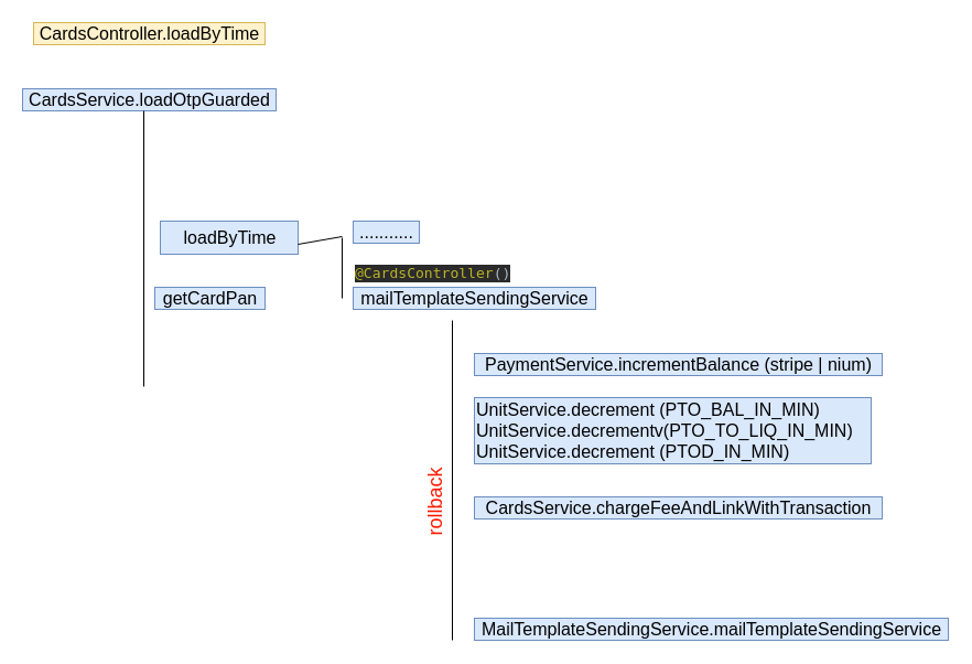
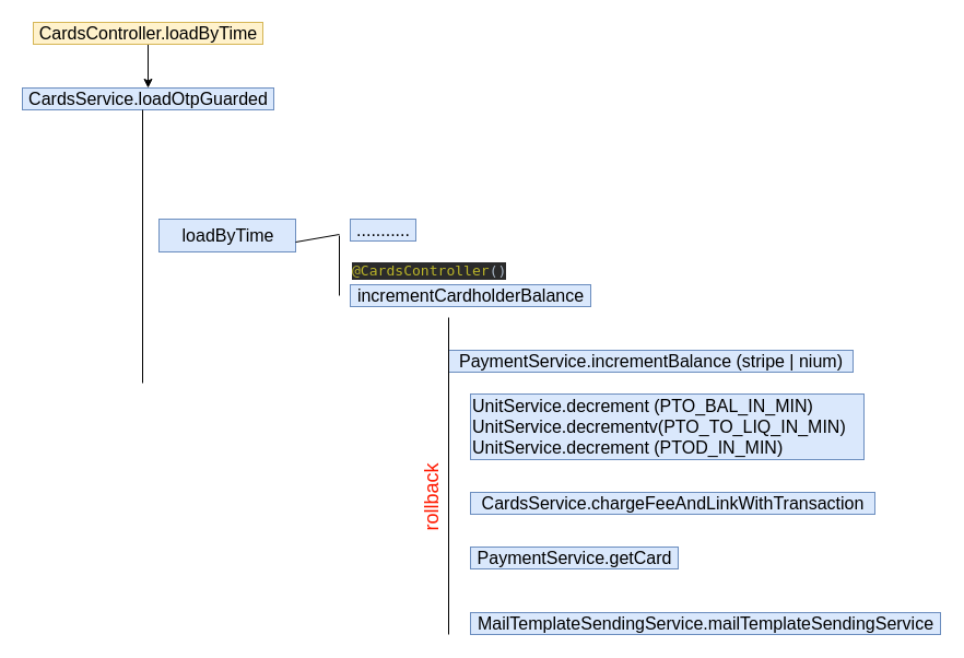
+ <mxCell id="2" style="edgeStyle=orthogonalEdgeStyle;rounded=0;orthogonalLoop=1;jettySize=auto;html=1;fontSize=16;" edge="1" parent="1" source="3" target="4"><mxGeometry relative="1" as="geometry" /></mxCell>
- <mxCell id="7" value="getCardPan" style="text;html=1;resizable=0;autosize=1;align=center;verticalAlign=middle;points=[];fillColor=#dae8fc;strokeColor=#6c8ebf;rounded=0;fontSize=16;" vertex="1" parent="1"><mxGeometry x="140" y="260" width="100" height="20" as="geometry" /></mxCell>
- <mxCell id="8" value="mailTemplateSendingService" style="text;html=1;resizable=0;autosize=1;align=center;verticalAlign=middle;points=[];fillColor=#dae8fc;strokeColor=#6c8ebf;rounded=0;fontSize=16;" vertex="1" parent="1"><mxGeometry x="320" y="260" width="220" height="20" as="geometry" /></mxCell>
+ <mxCell id="8" value="incrementCardholderBalance" style="text;html=1;resizable=0;autosize=1;align=center;verticalAlign=middle;points=[];fillColor=#dae8fc;strokeColor=#6c8ebf;rounded=0;fontSize=16;" vertex="1" parent="1"><mxGeometry x="320" y="260" width="220" height="20" as="geometry" /></mxCell>
- <mxCell id="13" value="PaymentService.incrementBalance (stripe | nium)" style="text;html=1;align=center;verticalAlign=middle;resizable=0;points=[];autosize=1;strokeColor=#6c8ebf;fillColor=#dae8fc;fontSize=16;" vertex="1" parent="1"><mxGeometry x="430" y="320" width="370" height="20" as="geometry" /></mxCell>
+ <mxCell id="13" value="PaymentService.incrementBalance (stripe | nium)" style="text;html=1;align=center;verticalAlign=middle;resizable=0;points=[];autosize=1;strokeColor=#6c8ebf;fillColor=#dae8fc;fontSize=16;" vertex="1" parent="1"><mxGeometry x="410" y="320" width="370" height="20" as="geometry" /></mxCell>
+ <mxCell id="16" value="PaymentService.getCard" style="text;html=1;align=center;verticalAlign=middle;resizable=0;points=[];autosize=1;strokeColor=#6c8ebf;fillColor=#dae8fc;fontSize=16;" vertex="1" parent="1"><mxGeometry x="430" y="500" width="190" height="20" as="geometry" /></mxCell>
